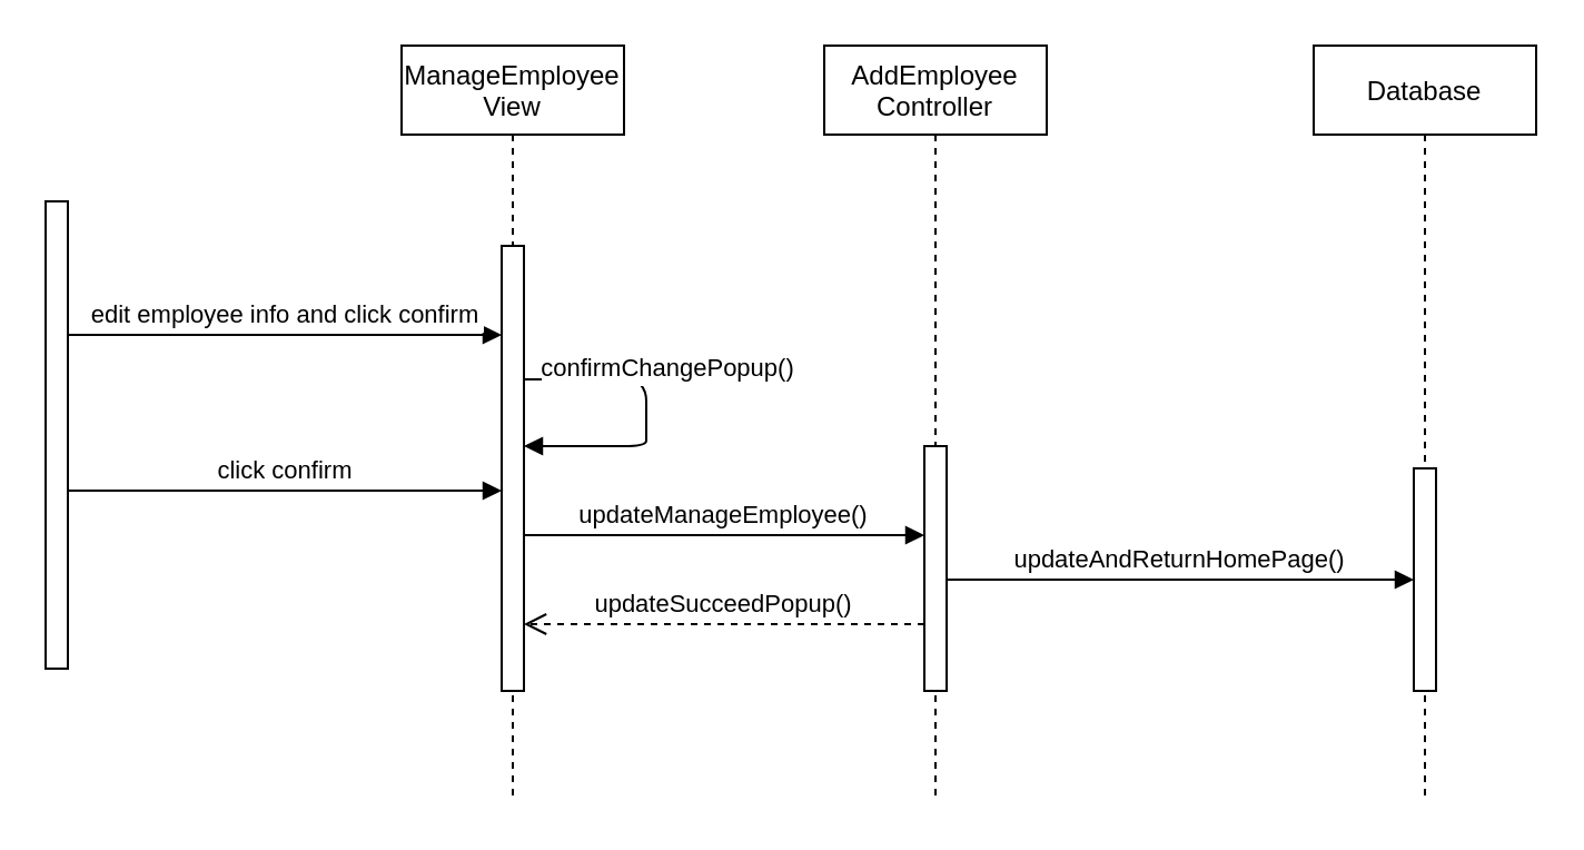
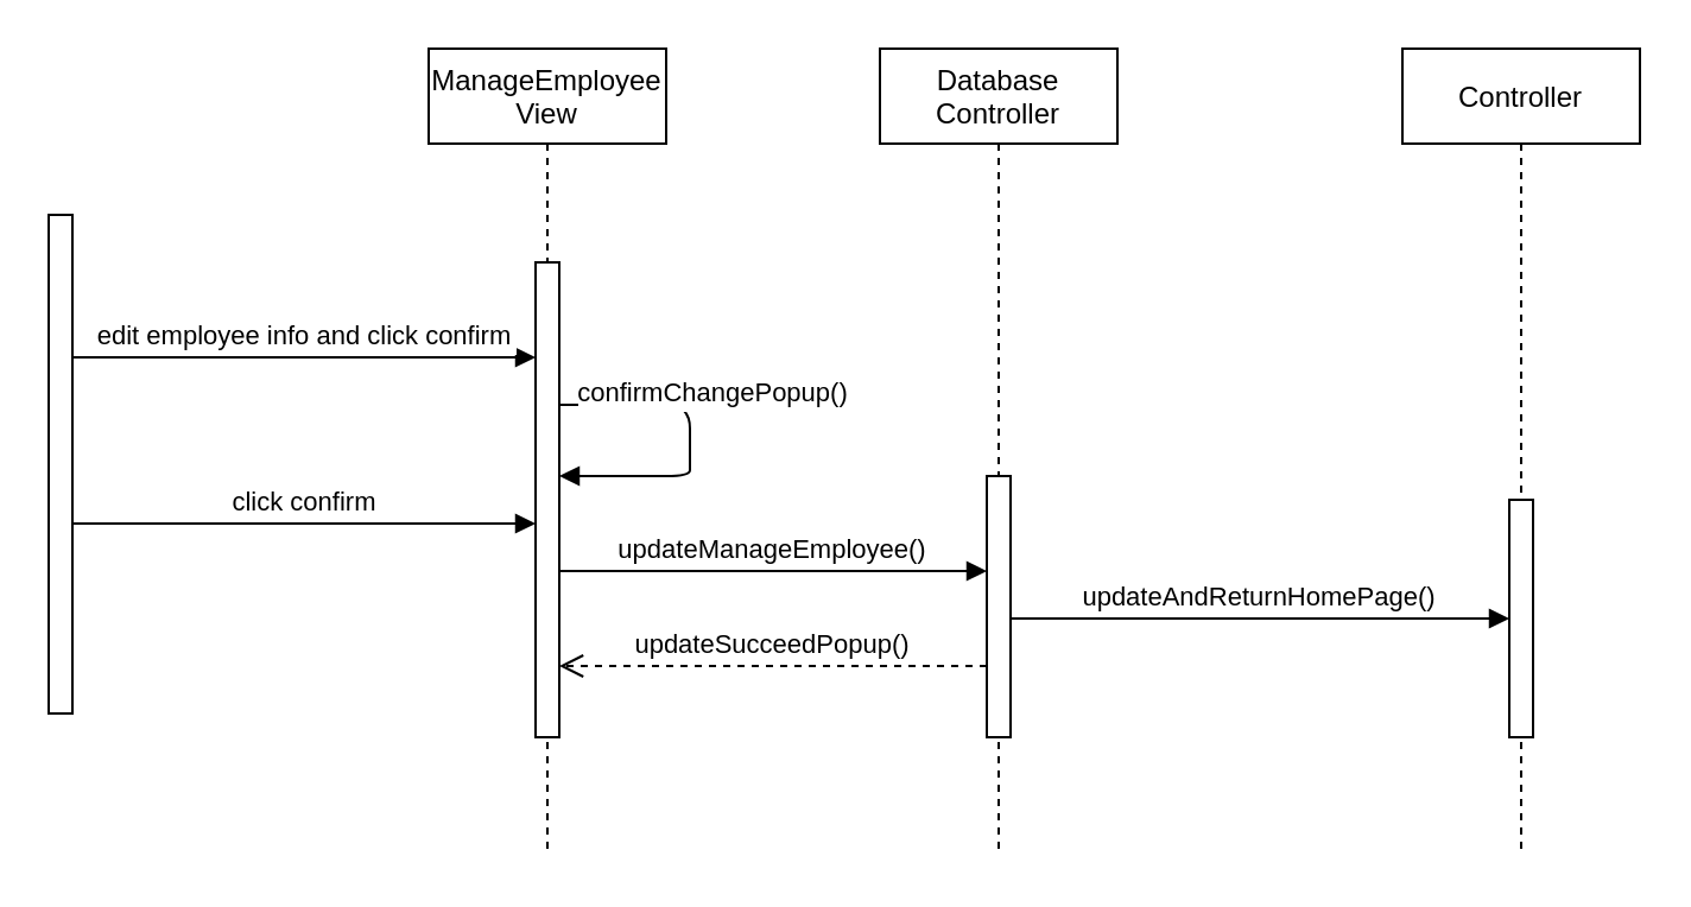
- <mxCell id="5" value="AddEmployee&#10;Controller" style="shape=umlLifeline;perimeter=lifelinePerimeter;container=1;collapsible=0;recursiveResize=0;rounded=0;shadow=0;strokeWidth=1;" vertex="1" parent="1"><mxGeometry x="370" y="20" width="100" height="340" as="geometry" /></mxCell>
+ <mxCell id="5" value="Database&#10;Controller" style="shape=umlLifeline;perimeter=lifelinePerimeter;container=1;collapsible=0;recursiveResize=0;rounded=0;shadow=0;strokeWidth=1;" vertex="1" parent="1"><mxGeometry x="370" y="20" width="100" height="340" as="geometry" /></mxCell>
- <mxCell id="7" value="Database" style="shape=umlLifeline;perimeter=lifelinePerimeter;container=1;collapsible=0;recursiveResize=0;rounded=0;shadow=0;strokeWidth=1;" vertex="1" parent="1"><mxGeometry x="590" y="20" width="100" height="340" as="geometry" /></mxCell>
+ <mxCell id="7" value="Controller" style="shape=umlLifeline;perimeter=lifelinePerimeter;container=1;collapsible=0;recursiveResize=0;rounded=0;shadow=0;strokeWidth=1;" vertex="1" parent="1"><mxGeometry x="590" y="20" width="100" height="340" as="geometry" /></mxCell>
